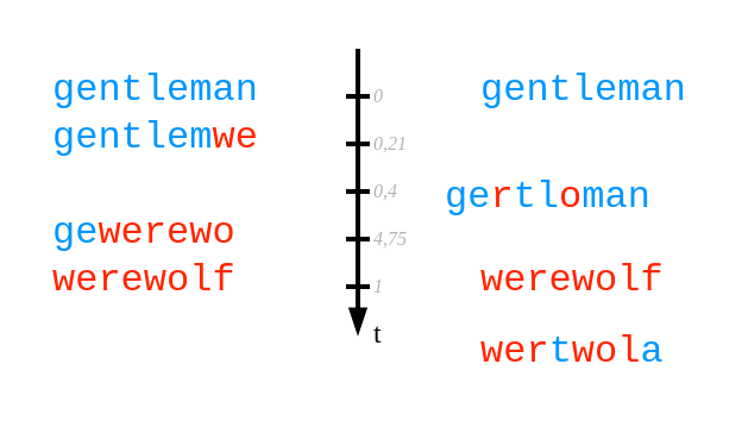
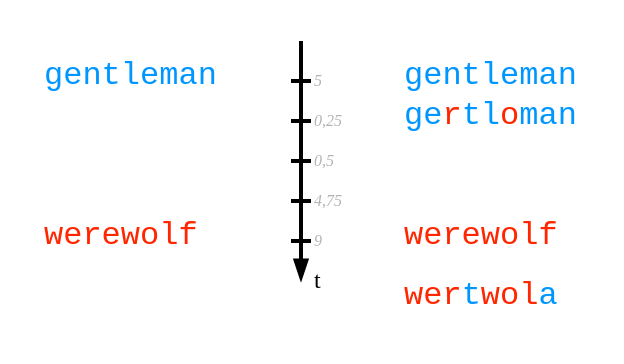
- <mxCell id="12" value="0" style="text;html=1;strokeColor=none;fillColor=none;align=left;verticalAlign=middle;whiteSpace=wrap;rounded=0;fontSize=8;fontColor=#B3B3B3;fontFamily=Verdana;fontStyle=2" parent="1" vertex="1"><mxGeometry x="155" y="30" width="10" height="20" as="geometry" /></mxCell>
+ <mxCell id="12" value="5" style="text;html=1;strokeColor=none;fillColor=none;align=left;verticalAlign=middle;whiteSpace=wrap;rounded=0;fontSize=8;fontColor=#B3B3B3;fontFamily=Verdana;fontStyle=2" parent="1" vertex="1"><mxGeometry x="155" y="30" width="10" height="20" as="geometry" /></mxCell>
- <mxCell id="3" value="gentlem&lt;font color=&quot;#ff2600&quot; style=&quot;font-size: 16px;&quot;&gt;we&lt;/font&gt;" style="text;html=1;strokeColor=none;fillColor=none;align=left;verticalAlign=bottom;whiteSpace=wrap;rounded=0;fontFamily=Courier;fontColor=#0096FF;fontSize=16;" parent="1" vertex="1"><mxGeometry x="20" y="50" width="90" height="20" as="geometry" /></mxCell>
- <mxCell id="13" value="0,21" style="text;html=1;strokeColor=none;fillColor=none;align=left;verticalAlign=middle;whiteSpace=wrap;rounded=0;fontSize=8;fontColor=#B3B3B3;fontFamily=Verdana;fontStyle=2" parent="1" vertex="1"><mxGeometry x="155" y="50" width="10" height="20" as="geometry" /></mxCell>
+ <mxCell id="13" value="0,25" style="text;html=1;strokeColor=none;fillColor=none;align=left;verticalAlign=middle;whiteSpace=wrap;rounded=0;fontSize=8;fontColor=#B3B3B3;fontFamily=Verdana;fontStyle=2" parent="1" vertex="1"><mxGeometry x="155" y="50" width="10" height="20" as="geometry" /></mxCell>
- <mxCell id="14" value="0,4" style="text;html=1;strokeColor=none;fillColor=none;align=left;verticalAlign=middle;whiteSpace=wrap;rounded=0;fontSize=8;fontColor=#B3B3B3;fontFamily=Verdana;fontStyle=2" parent="1" vertex="1"><mxGeometry x="155" y="70" width="10" height="20" as="geometry" /></mxCell>
+ <mxCell id="14" value="0,5" style="text;html=1;strokeColor=none;fillColor=none;align=left;verticalAlign=middle;whiteSpace=wrap;rounded=0;fontSize=8;fontColor=#B3B3B3;fontFamily=Verdana;fontStyle=2" parent="1" vertex="1"><mxGeometry x="155" y="70" width="10" height="20" as="geometry" /></mxCell>
- <mxCell id="18" value="ge&lt;font color=&quot;#ff2600&quot;&gt;r&lt;/font&gt;tl&lt;font color=&quot;#ff2600&quot;&gt;o&lt;/font&gt;man" style="text;html=1;strokeColor=none;fillColor=none;align=left;verticalAlign=bottom;whiteSpace=wrap;rounded=0;fontFamily=Courier;fontColor=#0096FF;fontSize=16;" parent="1" vertex="1"><mxGeometry x="185" y="75" width="90" height="20" as="geometry" /></mxCell>
+ <mxCell id="18" value="ge&lt;font color=&quot;#ff2600&quot;&gt;r&lt;/font&gt;tl&lt;font color=&quot;#ff2600&quot;&gt;o&lt;/font&gt;man" style="text;html=1;strokeColor=none;fillColor=none;align=left;verticalAlign=bottom;whiteSpace=wrap;rounded=0;fontFamily=Courier;fontColor=#0096FF;fontSize=16;" parent="1" vertex="1"><mxGeometry x="200" y="50" width="90" height="20" as="geometry" /></mxCell>
- <mxCell id="4" value="&lt;font color=&quot;#0096ff&quot; style=&quot;font-size: 16px;&quot;&gt;ge&lt;/font&gt;&lt;font color=&quot;#ff2600&quot; style=&quot;font-size: 16px;&quot;&gt;werewo&lt;/font&gt;" style="text;html=1;strokeColor=none;fillColor=none;align=left;verticalAlign=bottom;whiteSpace=wrap;rounded=0;fontFamily=Courier;fontSize=16;" parent="1" vertex="1"><mxGeometry x="20" y="90" width="90" height="20" as="geometry" /></mxCell>
- <mxCell id="16" value="1" style="text;html=1;strokeColor=none;fillColor=none;align=left;verticalAlign=middle;whiteSpace=wrap;rounded=0;fontSize=8;fontColor=#B3B3B3;fontFamily=Verdana;fontStyle=2" parent="1" vertex="1"><mxGeometry x="155" y="110" width="10" height="20" as="geometry" /></mxCell>
+ <mxCell id="16" value="9" style="text;html=1;strokeColor=none;fillColor=none;align=left;verticalAlign=middle;whiteSpace=wrap;rounded=0;fontSize=8;fontColor=#B3B3B3;fontFamily=Verdana;fontStyle=2" parent="1" vertex="1"><mxGeometry x="155" y="110" width="10" height="20" as="geometry" /></mxCell>
